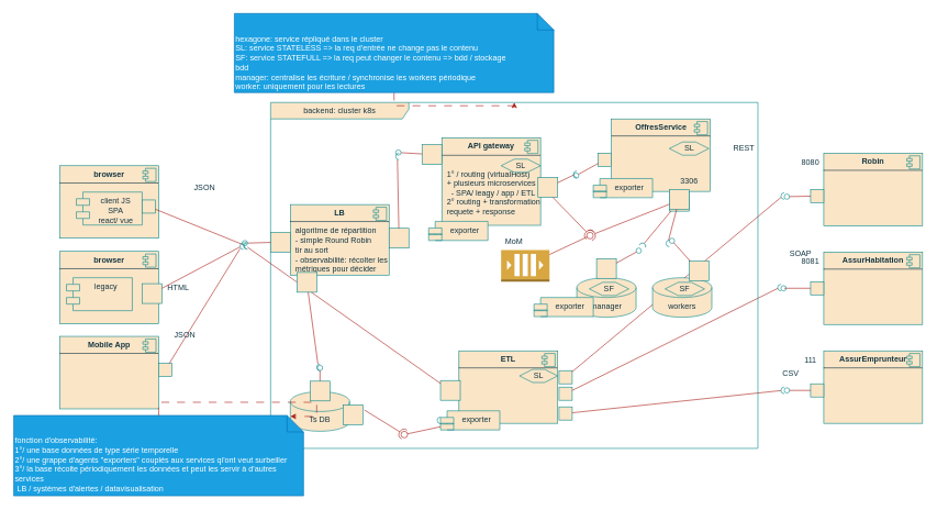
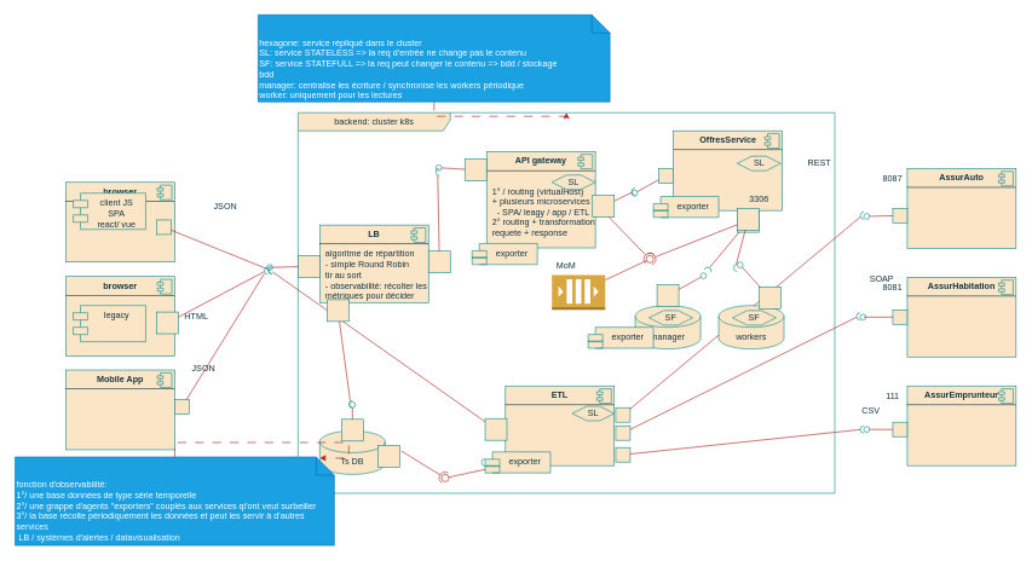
- <mxCell id="9" value="&lt;p style=&quot;margin:0px;margin-top:6px;text-align:center;&quot;&gt;&lt;b&gt;Robin&lt;/b&gt;&lt;/p&gt;&lt;hr size=&quot;1&quot; style=&quot;border-style:solid;&quot;&gt;&lt;p style=&quot;margin:0px;margin-left:8px;&quot;&gt;&lt;br&gt;&lt;/p&gt;" style="align=left;overflow=fill;html=1;dropTarget=0;whiteSpace=wrap;strokeColor=#0F8B8D;fontColor=#143642;fillColor=#FAE5C7;labelBackgroundColor=none;" parent="1" vertex="1"><mxGeometry x="1250" y="232" width="150" height="110" as="geometry" /></mxCell>
+ <mxCell id="9" value="&lt;p style=&quot;margin:0px;margin-top:6px;text-align:center;&quot;&gt;&lt;b&gt;AssurAuto&lt;/b&gt;&lt;/p&gt;&lt;hr size=&quot;1&quot; style=&quot;border-style:solid;&quot;&gt;&lt;p style=&quot;margin:0px;margin-left:8px;&quot;&gt;&lt;br&gt;&lt;/p&gt;" style="align=left;overflow=fill;html=1;dropTarget=0;whiteSpace=wrap;strokeColor=#0F8B8D;fontColor=#143642;fillColor=#FAE5C7;labelBackgroundColor=none;" parent="1" vertex="1"><mxGeometry x="1250" y="232" width="150" height="110" as="geometry" /></mxCell>
- <mxCell id="49" value="8080" style="text;html=1;whiteSpace=wrap;strokeColor=none;fillColor=none;align=center;verticalAlign=middle;rounded=0;fontColor=#143642;labelBackgroundColor=none;" parent="1" vertex="1"><mxGeometry x="1200" y="232" width="60" height="30" as="geometry" /></mxCell>
+ <mxCell id="49" value="8087" style="text;html=1;whiteSpace=wrap;strokeColor=none;fillColor=none;align=center;verticalAlign=middle;rounded=0;fontColor=#143642;labelBackgroundColor=none;" parent="1" vertex="1"><mxGeometry x="1200" y="232" width="60" height="30" as="geometry" /></mxCell>
- <mxCell id="6" value="&lt;div&gt;client JS&lt;/div&gt;&lt;div&gt;SPA&lt;/div&gt;&lt;div&gt;react/ vue&lt;/div&gt;" style="shape=module;align=left;spacingLeft=20;align=center;verticalAlign=top;whiteSpace=wrap;html=1;strokeColor=#0F8B8D;fontColor=#143642;fillColor=#FAE5C7;labelBackgroundColor=none;" parent="1" vertex="1"><mxGeometry x="115" y="291" width="100" height="50" as="geometry" /></mxCell>
+ <mxCell id="6" value="&lt;div&gt;client JS&lt;/div&gt;&lt;div&gt;SPA&lt;/div&gt;&lt;div&gt;react/ vue&lt;/div&gt;" style="shape=module;align=left;spacingLeft=20;align=center;verticalAlign=top;whiteSpace=wrap;html=1;strokeColor=#0F8B8D;fontColor=#143642;fillColor=#FAE5C7;labelBackgroundColor=none;" parent="1" vertex="1"><mxGeometry x="100" y="266" width="100" height="50" as="geometry" /></mxCell>
